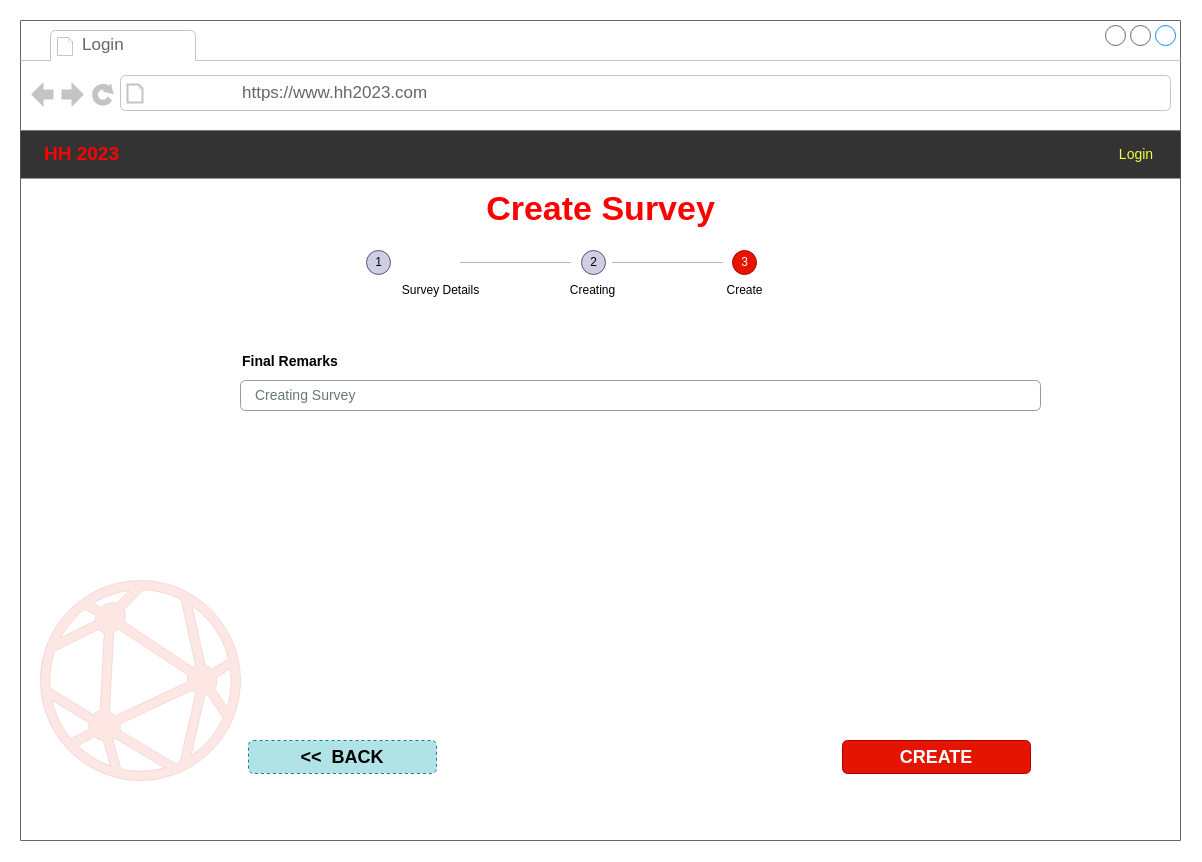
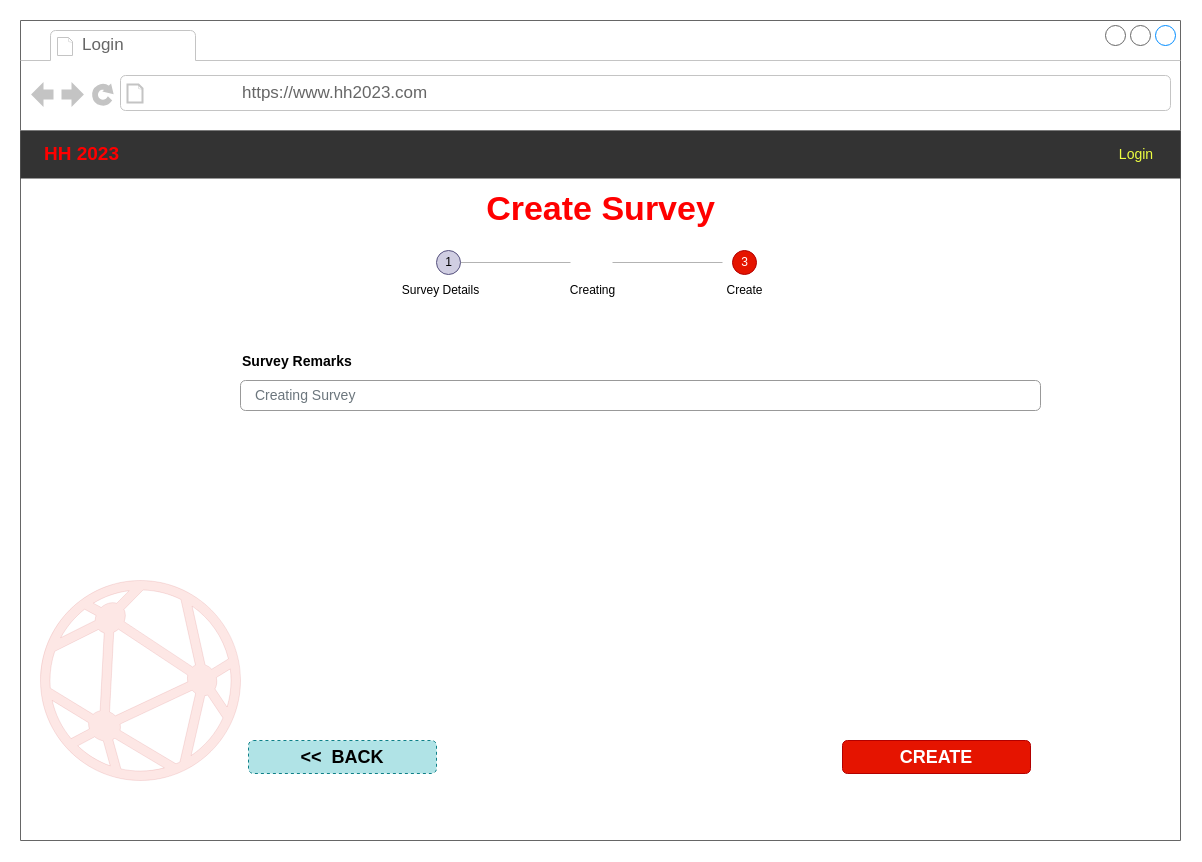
- <mxCell id="15" value="1" style="shape=ellipse;fontSize=12;strokeColor=#56517e;fillColor=#d0cee2;align=center;verticalAlign=middle;html=1;" parent="2" vertex="1"><mxGeometry x="346" y="230" width="24" height="24" as="geometry" /></mxCell>
+ <mxCell id="15" value="1" style="shape=ellipse;fontSize=12;strokeColor=#56517e;fillColor=#d0cee2;align=center;verticalAlign=middle;html=1;" parent="2" vertex="1"><mxGeometry x="416" y="230" width="24" height="24" as="geometry" /></mxCell>
- <mxCell id="12" value="2" style="shape=ellipse;fontSize=12;strokeColor=#56517e;fillColor=#d0cee2;align=center;verticalAlign=middle;html=1;" parent="2" vertex="1"><mxGeometry x="561" y="230" width="24" height="24" as="geometry" /></mxCell>
- <mxCell id="9" value="Final Remarks" style="fillColor=none;strokeColor=none;align=left;fontSize=14;fontStyle=1" parent="2" vertex="1"><mxGeometry x="220" y="320" width="260" height="40" as="geometry" /></mxCell>
+ <mxCell id="9" value="Survey Remarks" style="fillColor=none;strokeColor=none;align=left;fontSize=14;fontStyle=1" parent="2" vertex="1"><mxGeometry x="220" y="320" width="260" height="40" as="geometry" /></mxCell>
